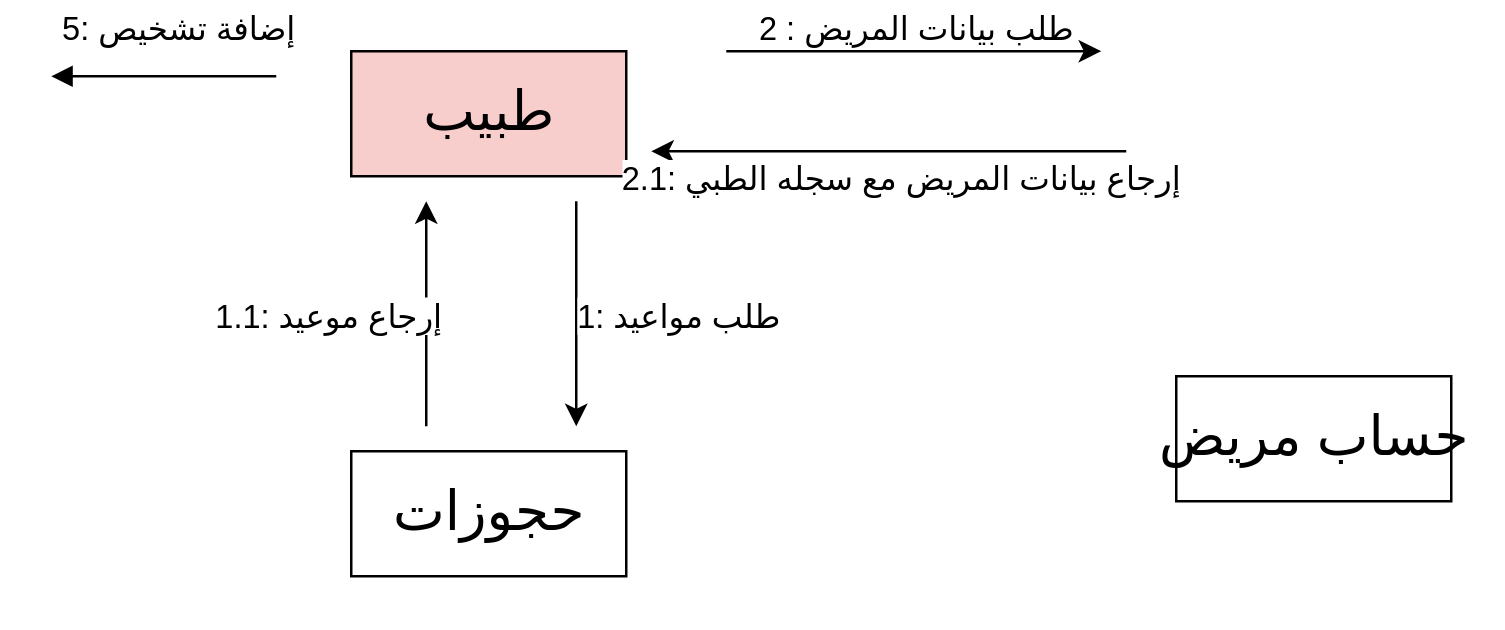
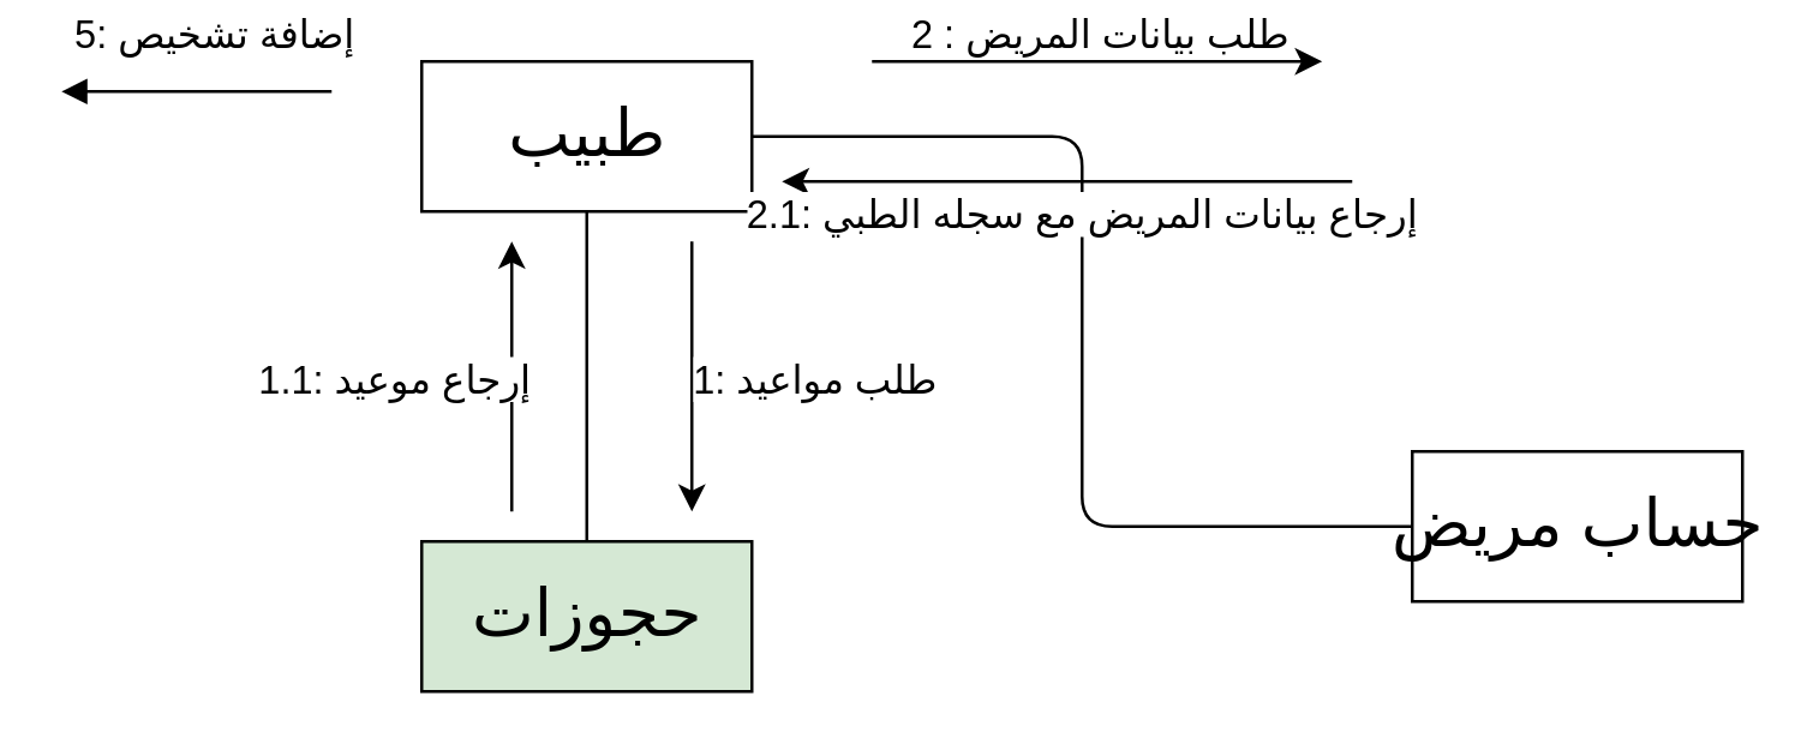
- <mxCell id="2" value="&lt;font style=&quot;font-size: 22px&quot;&gt;طبيب&lt;/font&gt;" style="html=1;fillColor=#f8cecc;" vertex="1" parent="1"><mxGeometry x="140" y="20" width="110" height="50" as="geometry" /></mxCell>
+ <mxCell id="2" value="&lt;font style=&quot;font-size: 22px&quot;&gt;طبيب&lt;/font&gt;" style="html=1;" vertex="1" parent="1"><mxGeometry x="140" y="20" width="110" height="50" as="geometry" /></mxCell>
+ <mxCell id="14" value="" style="endArrow=none;html=1;entryX=0.5;entryY=1;entryDx=0;entryDy=0;exitX=0.5;exitY=0;exitDx=0;exitDy=0;" edge="1" parent="1" source="4" target="2"><mxGeometry width="50" height="50" relative="1" as="geometry"><mxPoint x="220" y="-100" as="sourcePoint" /><mxPoint x="220" y="-200" as="targetPoint" /></mxGeometry></mxCell>
+ <mxCell id="7" value="" style="endArrow=none;html=1;edgeStyle=orthogonalEdgeStyle;entryX=0;entryY=0.5;entryDx=0;entryDy=0;exitX=1;exitY=0.5;exitDx=0;exitDy=0;" edge="1" parent="1" source="2" target="3"><mxGeometry relative="1" as="geometry"><mxPoint x="9.95" y="58.95" as="sourcePoint" /><mxPoint x="148.9" y="58.95" as="targetPoint" /></mxGeometry></mxCell>
- <mxCell id="4" value="&lt;font style=&quot;font-size: 22px&quot;&gt;حجوزات&lt;/font&gt;" style="html=1;" vertex="1" parent="1"><mxGeometry x="140" y="180" width="110" height="50" as="geometry" /></mxCell>
+ <mxCell id="4" value="&lt;font style=&quot;font-size: 22px&quot;&gt;حجوزات&lt;/font&gt;" style="html=1;fillColor=#d5e8d4;" vertex="1" parent="1"><mxGeometry x="140" y="180" width="110" height="50" as="geometry" /></mxCell>
